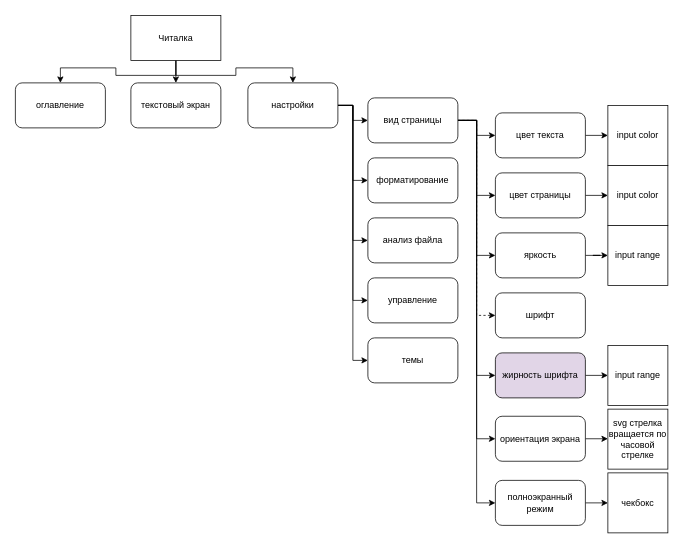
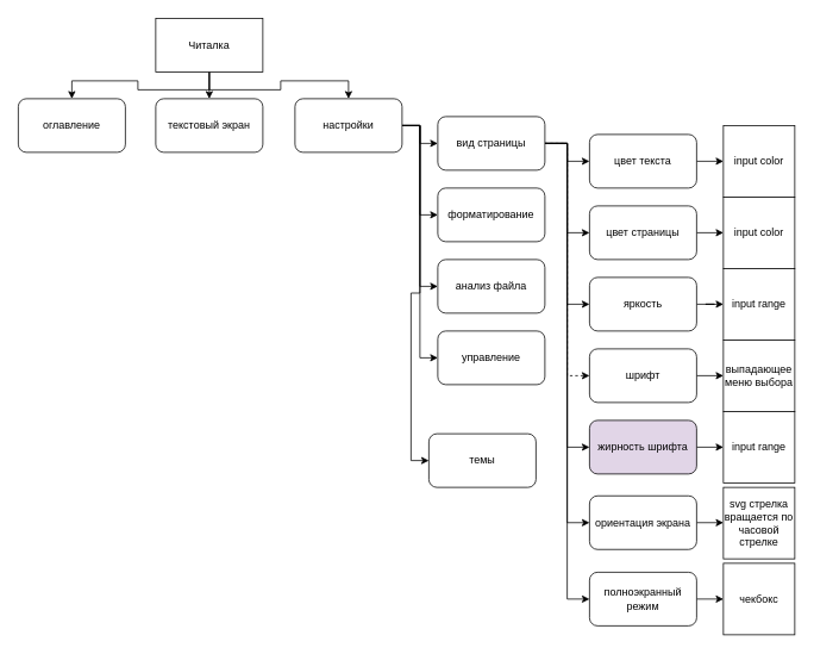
+ <mxCell id="32" style="edgeStyle=orthogonalEdgeStyle;rounded=0;orthogonalLoop=1;jettySize=auto;html=1;exitX=1;exitY=0.5;exitDx=0;exitDy=0;entryX=0;entryY=0.5;entryDx=0;entryDy=0;" edge="1" parent="1" source="33" target="44"><mxGeometry relative="1" as="geometry" /></mxCell>
+ <mxCell id="44" value="выпадающее меню выбора" style="whiteSpace=wrap;html=1;aspect=fixed;" vertex="1" parent="1"><mxGeometry x="810" y="380" width="80" height="80" as="geometry" /></mxCell>
- <mxCell id="25" value="темы" style="rounded=1;whiteSpace=wrap;html=1;" parent="1" vertex="1"><mxGeometry x="490" y="450" width="120" height="60" as="geometry" /></mxCell>
+ <mxCell id="25" value="темы" style="rounded=1;whiteSpace=wrap;html=1;" parent="1" vertex="1"><mxGeometry x="480" y="485" width="120" height="60" as="geometry" /></mxCell>
